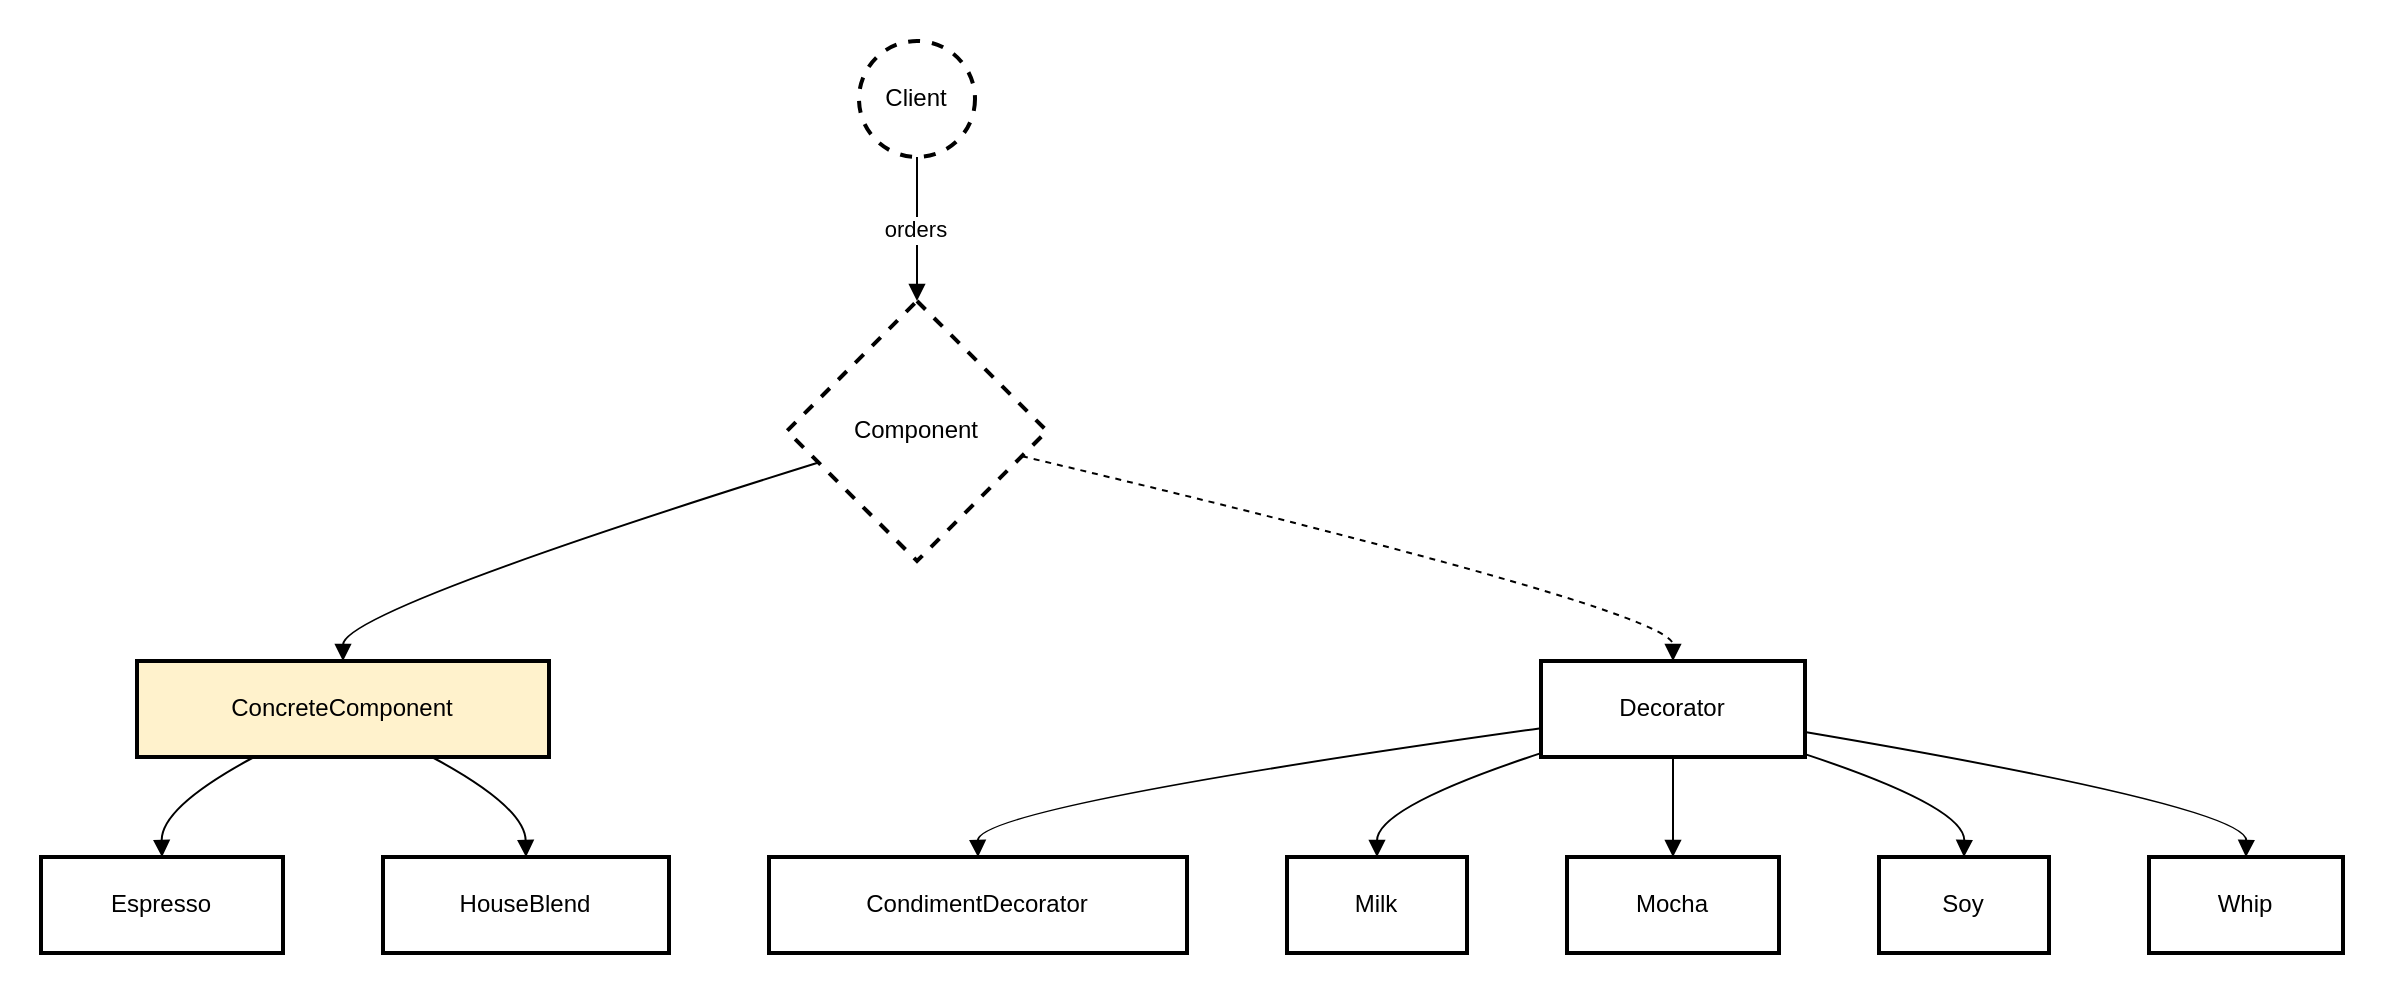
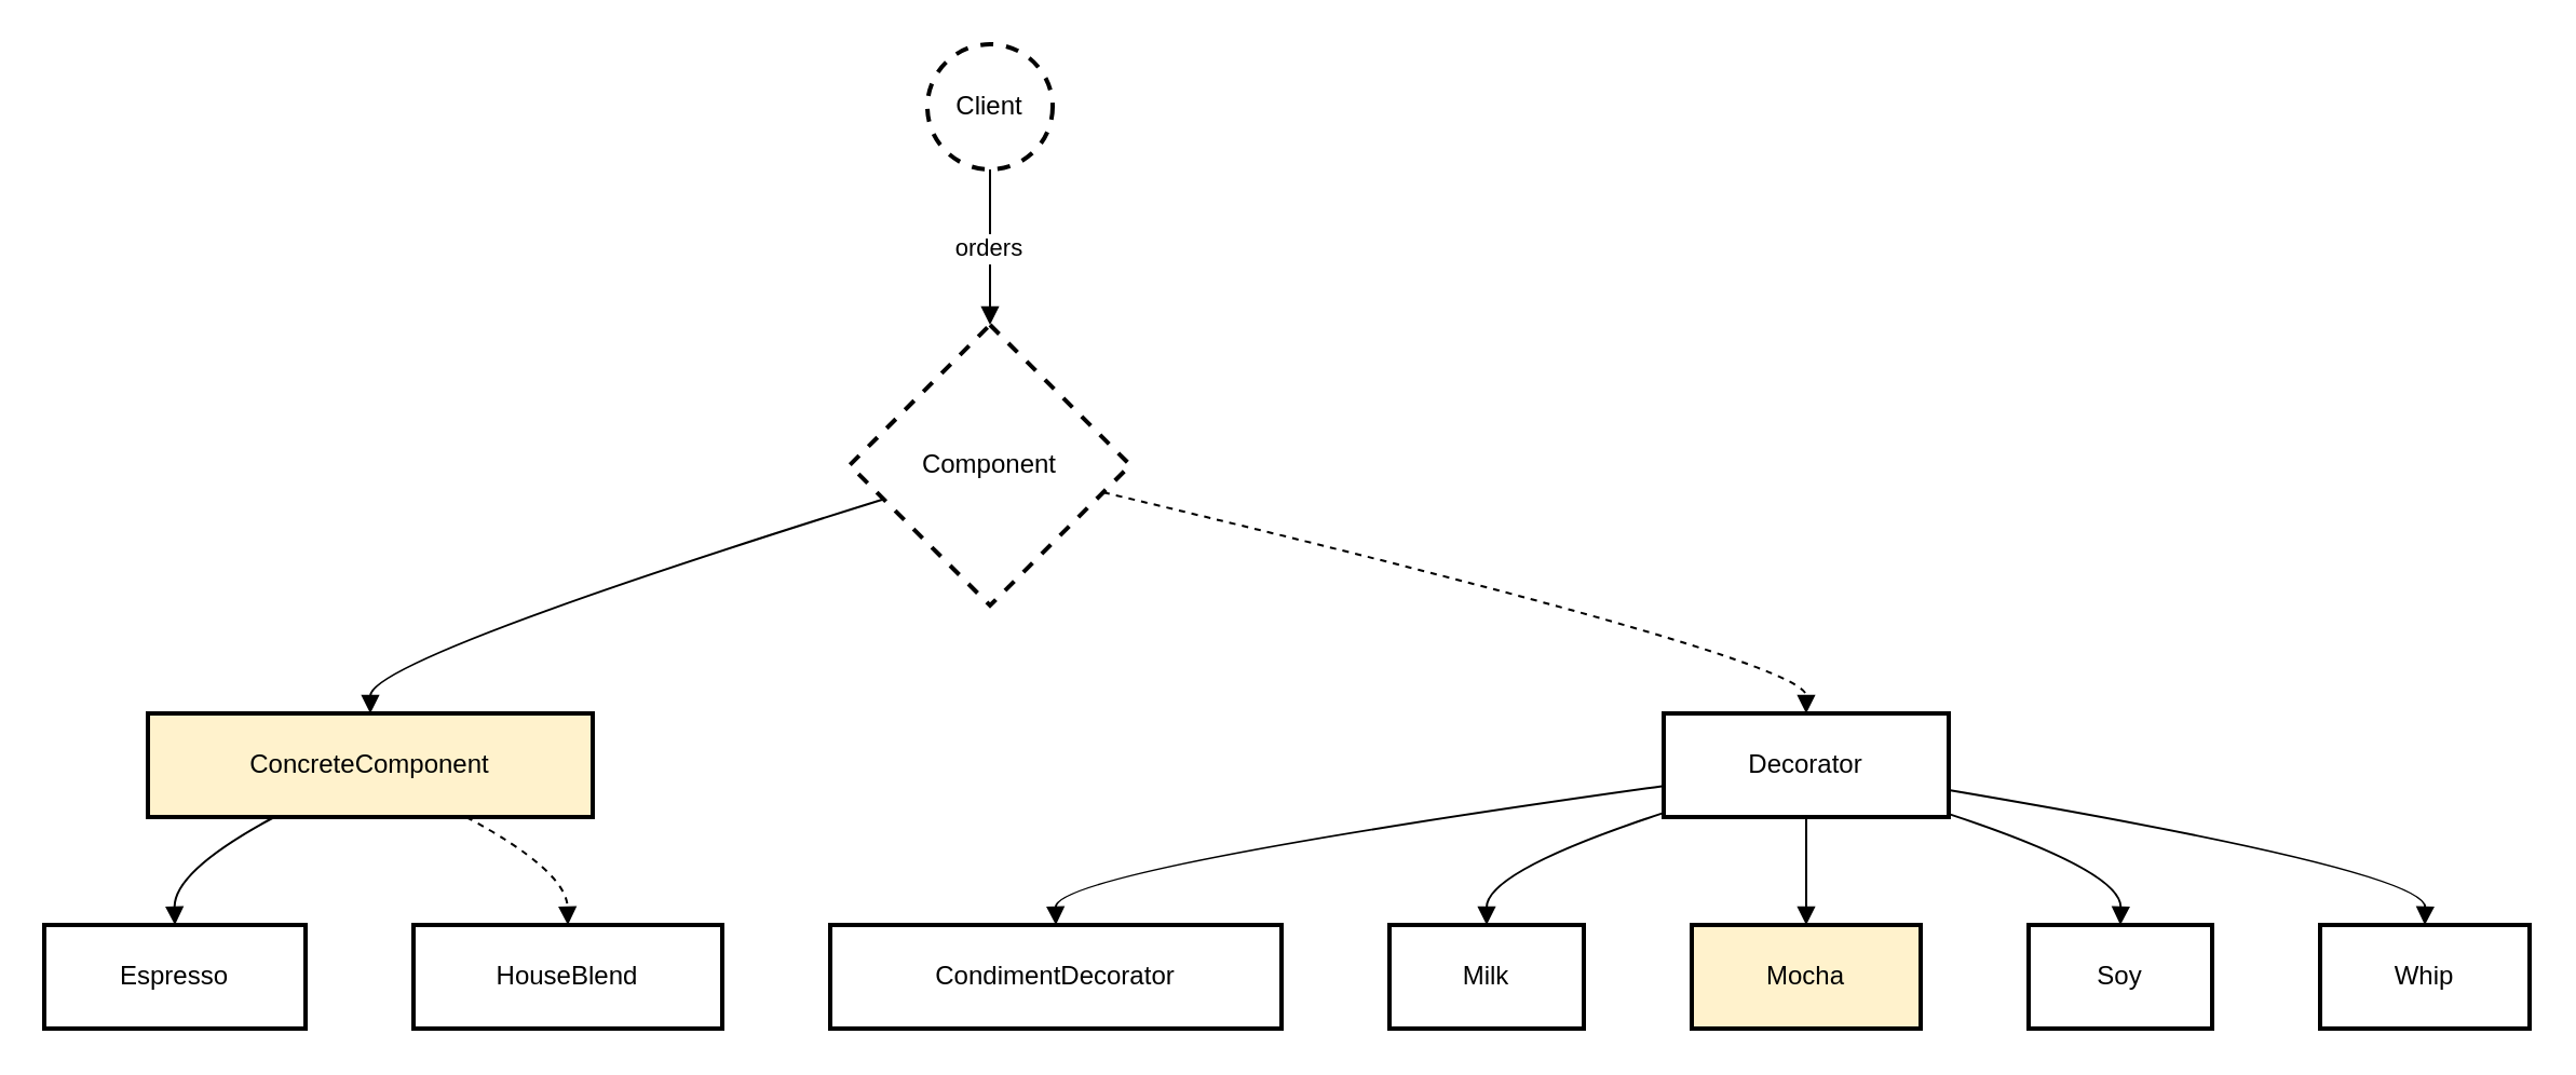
- <mxCell id="22" value="" style="curved=1;startArrow=none;endArrow=block;exitX=0.72;exitY=1.01;entryX=0.5;entryY=0.01;" edge="1" parent="1" source="4" target="12"><mxGeometry relative="1" as="geometry"><Array as="points"><mxPoint x="262" y="403" /></Array></mxGeometry></mxCell>
+ <mxCell id="22" value="" style="curved=1;startArrow=none;endArrow=block;exitX=0.72;exitY=1.01;entryX=0.5;entryY=0.01;dashed=1;" edge="1" parent="1" source="4" target="12"><mxGeometry relative="1" as="geometry"><Array as="points"><mxPoint x="262" y="403" /></Array></mxGeometry></mxCell>
- <mxCell id="8" value="Mocha" style="whiteSpace=wrap;strokeWidth=2;" vertex="1" parent="1"><mxGeometry x="783" y="428" width="106" height="48" as="geometry" /></mxCell>
+ <mxCell id="8" value="Mocha" style="whiteSpace=wrap;strokeWidth=2;fillColor=#fff2cc;" vertex="1" parent="1"><mxGeometry x="783" y="428" width="106" height="48" as="geometry" /></mxCell>
